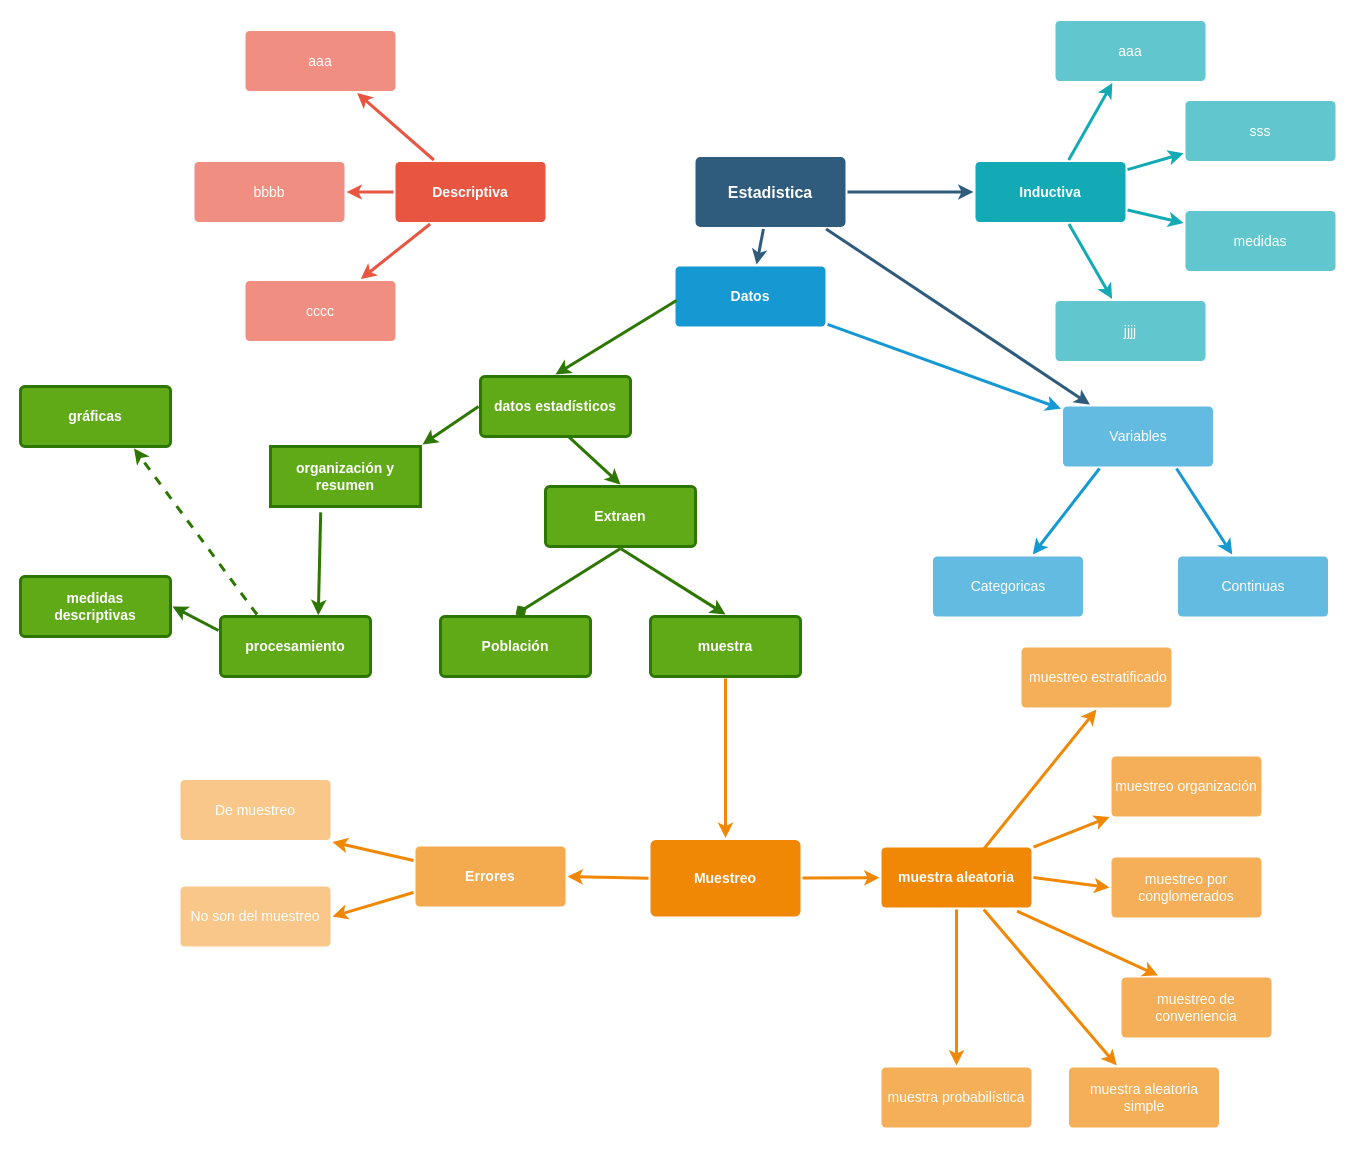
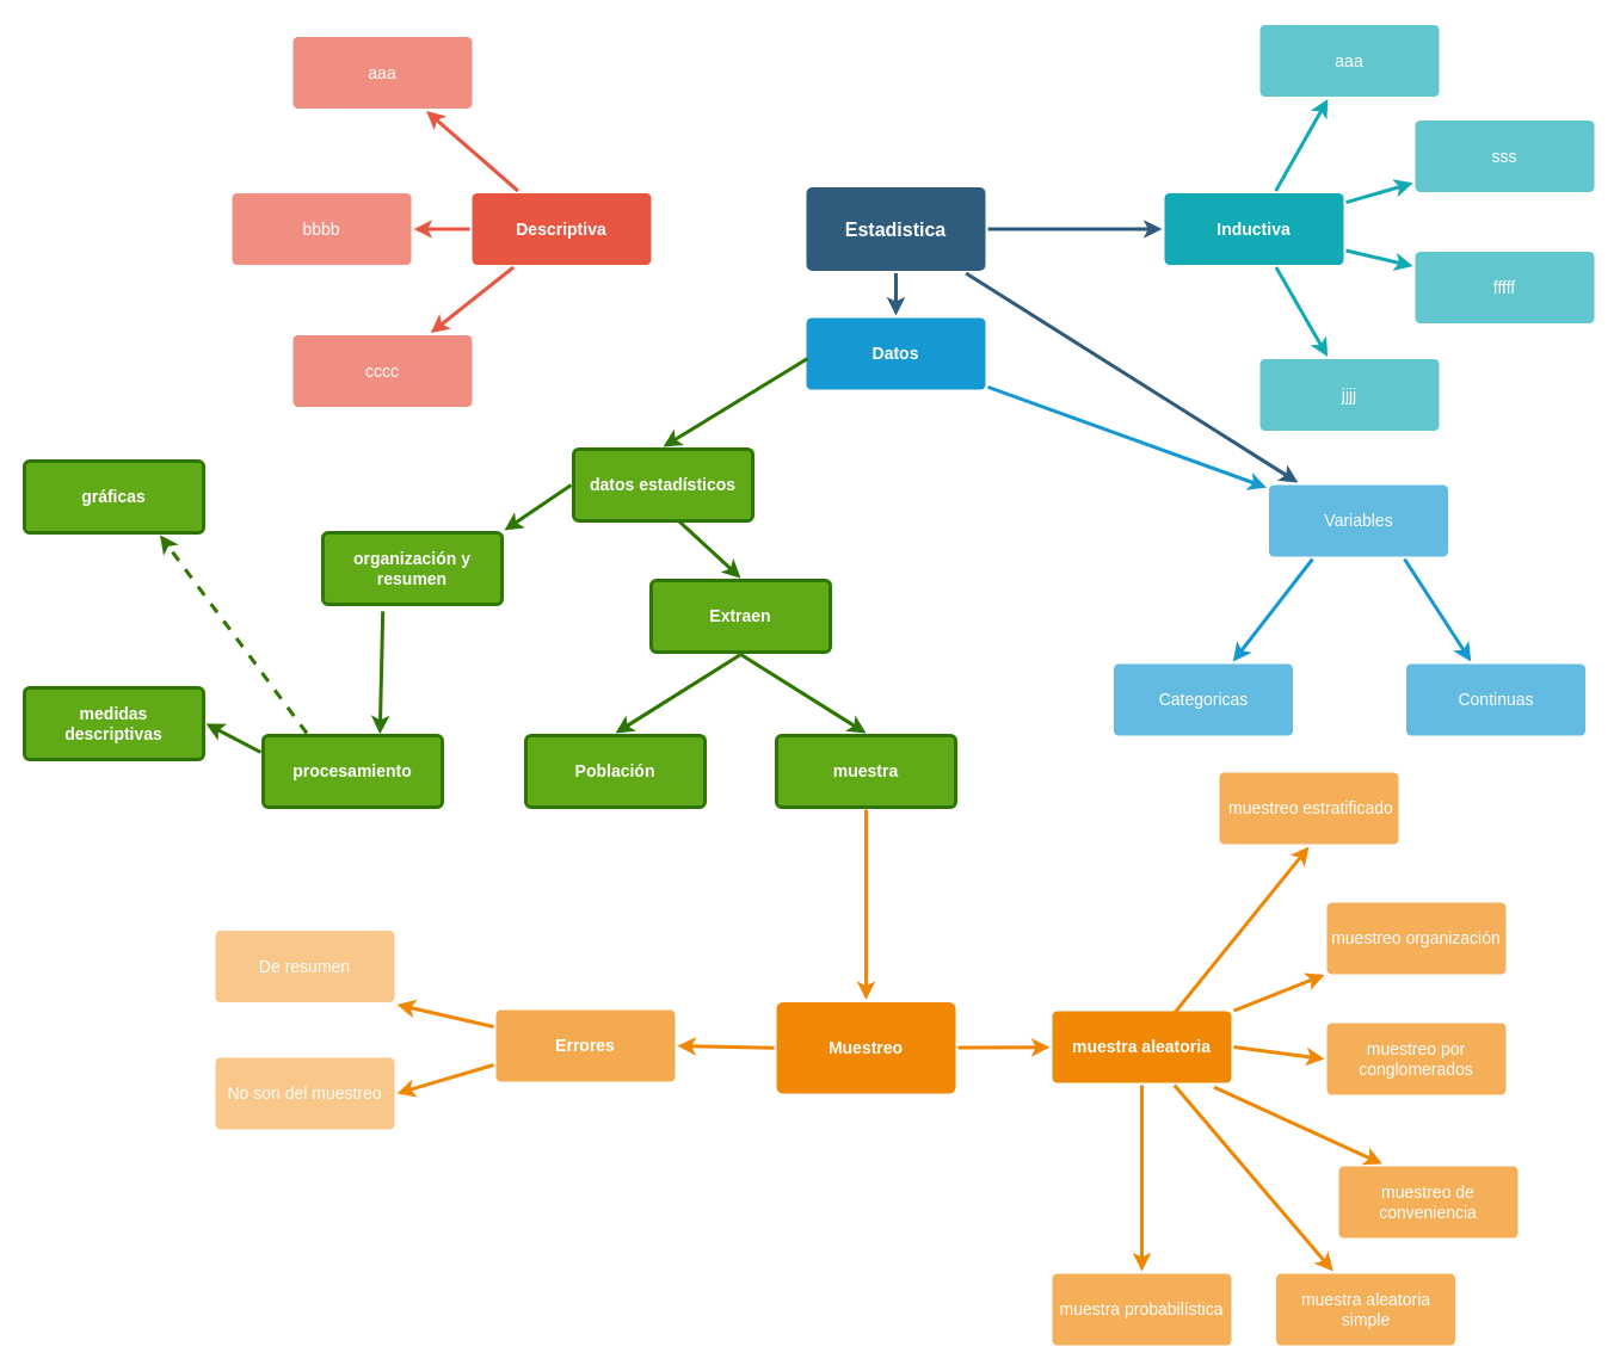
- <mxCell id="6" value="Estadistica" style="rounded=1;whiteSpace=wrap;html=1;shadow=0;labelBackgroundColor=none;strokeColor=none;strokeWidth=3;fillColor=#2F5B7C;fontFamily=Helvetica;fontSize=16;fontColor=#FFFFFF;align=center;fontStyle=1;spacing=5;arcSize=7;perimeterSpacing=2;" parent="1" vertex="1"><mxGeometry x="695" y="156.5" width="150" height="70" as="geometry" /></mxCell>
+ <mxCell id="6" value="Estadistica" style="rounded=1;whiteSpace=wrap;html=1;shadow=0;labelBackgroundColor=none;strokeColor=none;strokeWidth=3;fillColor=#2F5B7C;fontFamily=Helvetica;fontSize=16;fontColor=#FFFFFF;align=center;fontStyle=1;spacing=5;arcSize=7;perimeterSpacing=2;" parent="1" vertex="1"><mxGeometry x="675" y="156.5" width="150" height="70" as="geometry" /></mxCell>
- <mxCell id="31" value="medidas" style="rounded=1;whiteSpace=wrap;html=1;shadow=0;labelBackgroundColor=none;strokeColor=none;strokeWidth=3;fillColor=#61c6ce;fontFamily=Helvetica;fontSize=14;fontColor=#FFFFFF;align=center;spacing=5;fontStyle=0;arcSize=7;perimeterSpacing=2;" parent="1" vertex="1"><mxGeometry x="1185" y="210.5" width="150" height="60" as="geometry" /></mxCell>
+ <mxCell id="31" value="fffff" style="rounded=1;whiteSpace=wrap;html=1;shadow=0;labelBackgroundColor=none;strokeColor=none;strokeWidth=3;fillColor=#61c6ce;fontFamily=Helvetica;fontSize=14;fontColor=#FFFFFF;align=center;spacing=5;fontStyle=0;arcSize=7;perimeterSpacing=2;" parent="1" vertex="1"><mxGeometry x="1185" y="210.5" width="150" height="60" as="geometry" /></mxCell>
- <mxCell id="52" value="organización y resumen" style="whiteSpace=wrap;html=1;shadow=0;labelBackgroundColor=none;strokeColor=#2D7600;strokeWidth=3;fillColor=#60a917;fontFamily=Helvetica;fontSize=14;align=center;spacing=5;fontStyle=1;arcSize=7;perimeterSpacing=2;fontColor=#ffffff;rounded=0;" vertex="1" parent="1"><mxGeometry x="270" y="446" width="150" height="60" as="geometry" /></mxCell>
+ <mxCell id="52" value="organización y resumen" style="rounded=1;whiteSpace=wrap;html=1;shadow=0;labelBackgroundColor=none;strokeColor=#2D7600;strokeWidth=3;fillColor=#60a917;fontFamily=Helvetica;fontSize=14;align=center;spacing=5;fontStyle=1;arcSize=7;perimeterSpacing=2;fontColor=#ffffff;" vertex="1" parent="1"><mxGeometry x="270" y="446" width="150" height="60" as="geometry" /></mxCell>
- <mxCell id="65" value="" style="edgeStyle=none;rounded=1;jumpStyle=none;html=1;shadow=0;labelBackgroundColor=none;startArrow=none;startFill=0;endArrow=diamond;endFill=1;jettySize=auto;orthogonalLoop=1;strokeColor=#2D7600;strokeWidth=3;fontFamily=Helvetica;fontSize=14;fontColor=#ffffff;spacing=5;entryX=0.5;entryY=0;entryDx=0;entryDy=0;align=center;verticalAlign=middle;arcSize=7;fontStyle=1;fillColor=#60a917;exitX=0.5;exitY=1;exitDx=0;exitDy=0;" edge="1" parent="1" source="61" target="62"><mxGeometry relative="1" as="geometry"><mxPoint x="578" y="446" as="sourcePoint" /><mxPoint x="630" y="494" as="targetPoint" /></mxGeometry></mxCell>
+ <mxCell id="65" value="" style="edgeStyle=none;rounded=1;jumpStyle=none;html=1;shadow=0;labelBackgroundColor=none;startArrow=none;startFill=0;endArrow=classic;endFill=1;jettySize=auto;orthogonalLoop=1;strokeColor=#2D7600;strokeWidth=3;fontFamily=Helvetica;fontSize=14;fontColor=#ffffff;spacing=5;entryX=0.5;entryY=0;entryDx=0;entryDy=0;align=center;verticalAlign=middle;arcSize=7;fontStyle=1;fillColor=#60a917;exitX=0.5;exitY=1;exitDx=0;exitDy=0;" edge="1" parent="1" source="61" target="62"><mxGeometry relative="1" as="geometry"><mxPoint x="578" y="446" as="sourcePoint" /><mxPoint x="630" y="494" as="targetPoint" /></mxGeometry></mxCell>
- <mxCell id="48" value="De muestreo" style="rounded=1;whiteSpace=wrap;html=1;shadow=0;labelBackgroundColor=none;strokeColor=none;strokeWidth=3;fillColor=#f5af58;fontFamily=Helvetica;fontSize=14;fontColor=#FFFFFF;align=center;spacing=5;arcSize=7;perimeterSpacing=2;opacity=70;direction=east;flipH=1;" vertex="1" parent="1"><mxGeometry y="779.5" width="150" height="60" as="geometry" x="180" /></mxCell>
+ <mxCell id="48" value="De resumen" style="rounded=1;whiteSpace=wrap;html=1;shadow=0;labelBackgroundColor=none;strokeColor=none;strokeWidth=3;fillColor=#f5af58;fontFamily=Helvetica;fontSize=14;fontColor=#FFFFFF;align=center;spacing=5;arcSize=7;perimeterSpacing=2;opacity=70;direction=east;flipH=1;" vertex="1" parent="1"><mxGeometry y="779.5" width="150" height="60" as="geometry" x="180" /></mxCell>
